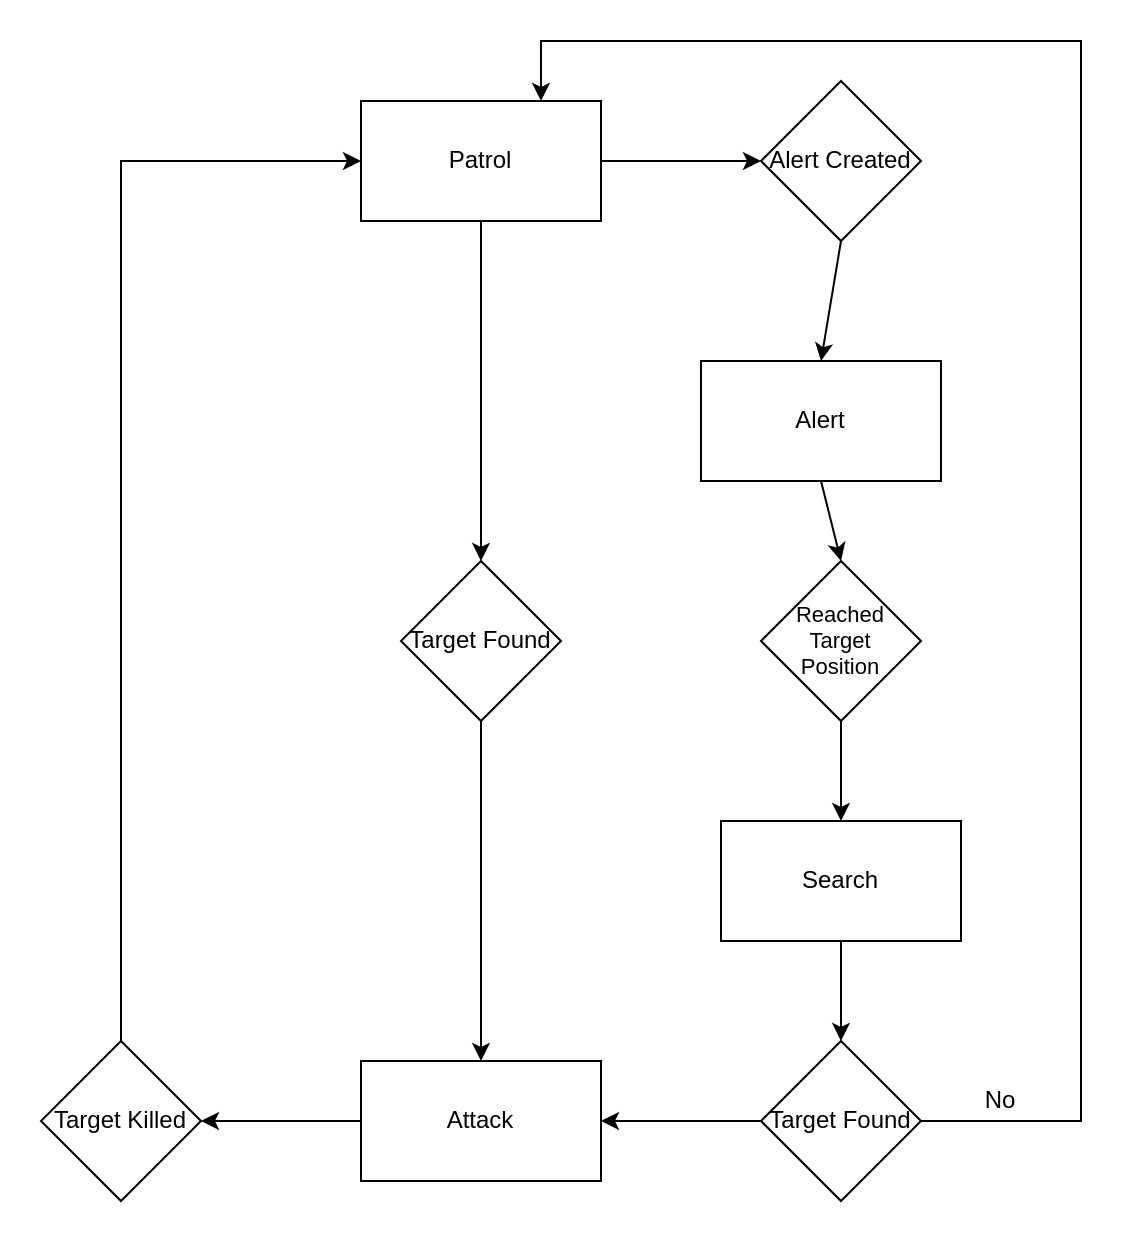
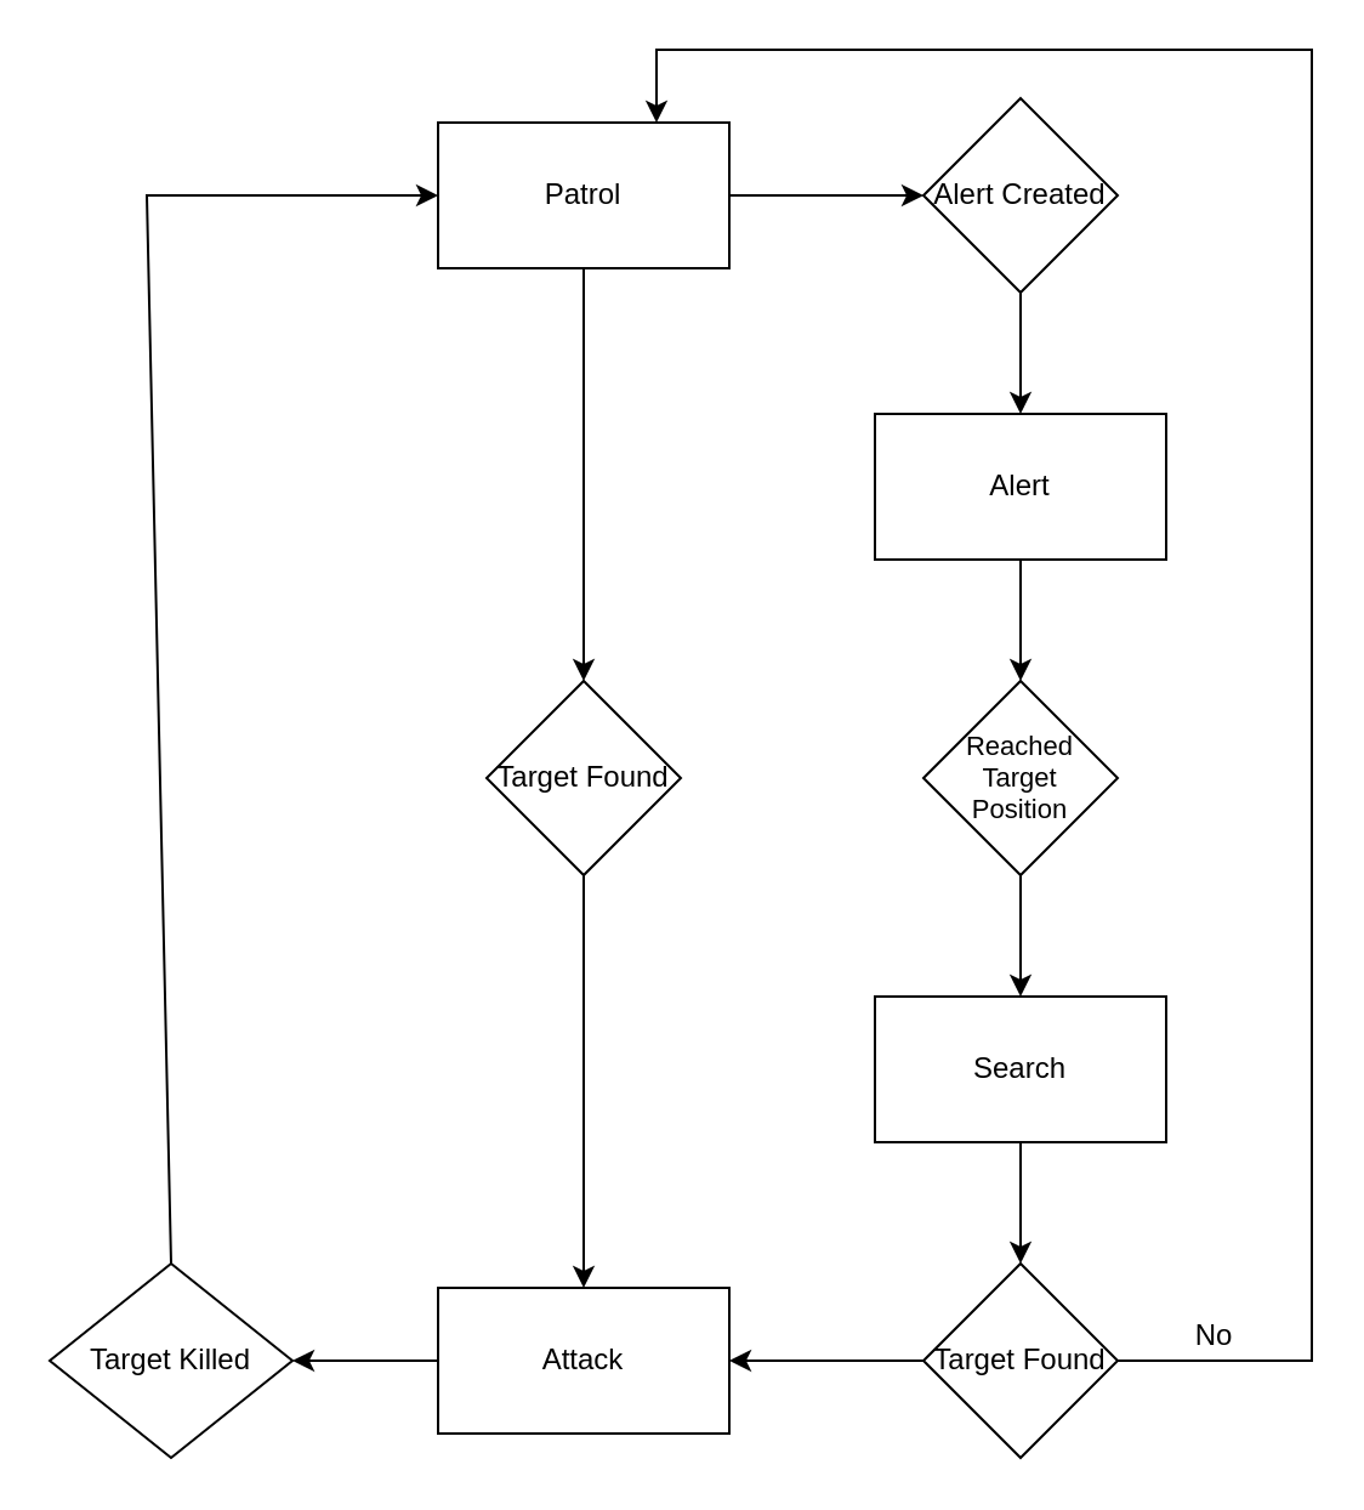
- <mxCell id="3" value="Alert" style="rounded=0;whiteSpace=wrap;html=1;" vertex="1" parent="1"><mxGeometry x="350" y="180" width="120" height="60" as="geometry" /></mxCell>
+ <mxCell id="3" value="Alert" style="rounded=0;whiteSpace=wrap;html=1;" vertex="1" parent="1"><mxGeometry x="360" y="170" width="120" height="60" as="geometry" /></mxCell>
- <mxCell id="18" value="Target Killed" style="rhombus;whiteSpace=wrap;html=1;" vertex="1" parent="1"><mxGeometry x="20" y="520" width="80" height="80" as="geometry" /></mxCell>
+ <mxCell id="18" value="Target Killed" style="rhombus;whiteSpace=wrap;html=1;" vertex="1" parent="1"><mxGeometry x="20" y="520" width="100" height="80" as="geometry" /></mxCell>
